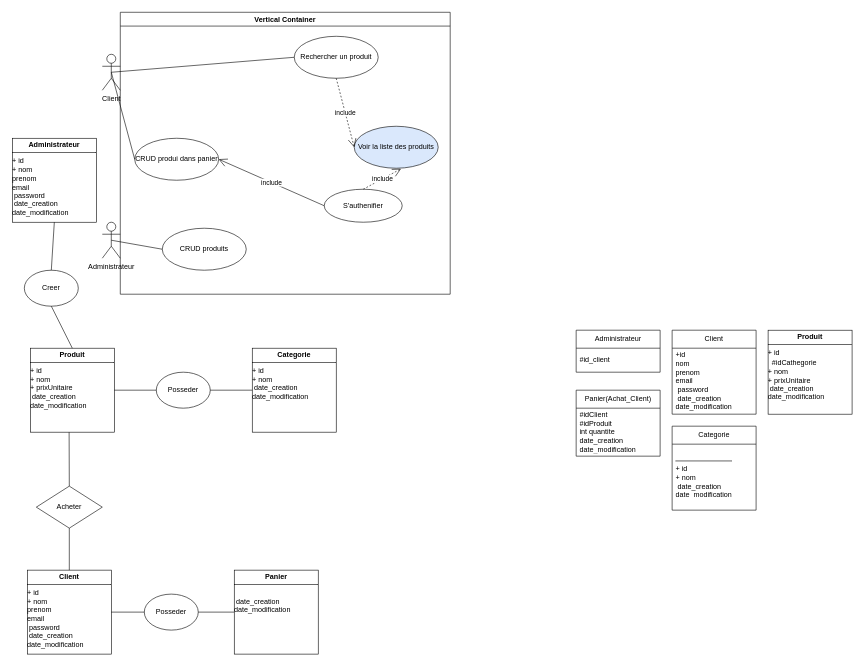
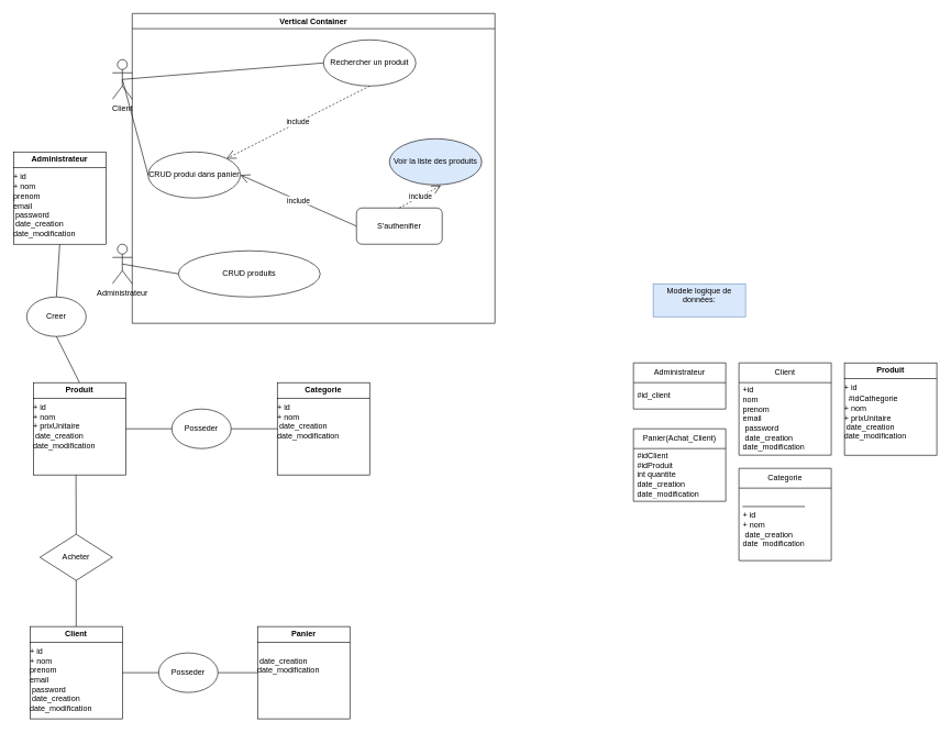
- <mxCell id="10" value="include" style="endArrow=open;endSize=12;dashed=1;html=1;rounded=0;entryX=0;entryY=0.5;entryDx=0;entryDy=0;exitX=0.5;exitY=1;exitDx=0;exitDy=0;" edge="1" parent="2" source="7" target="6"><mxGeometry width="160" relative="1" as="geometry"><mxPoint x="326" y="208" as="sourcePoint" /><mxPoint x="150" y="130" as="targetPoint" /></mxGeometry></mxCell>
+ <mxCell id="10" value="include" style="endArrow=open;endSize=12;dashed=1;html=1;rounded=0;exitX=0.5;exitY=1;exitDx=0;exitDy=0;" edge="1" parent="2" source="7" target="3"><mxGeometry width="160" relative="1" as="geometry"><mxPoint x="326" y="208" as="sourcePoint" /><mxPoint x="150" y="130" as="targetPoint" /></mxGeometry></mxCell>
- <mxCell id="5" value="S'authenifier" style="ellipse;whiteSpace=wrap;html=1;" vertex="1" parent="2"><mxGeometry x="340" y="295" width="130" height="55" as="geometry" /></mxCell>
+ <mxCell id="5" value="S'authenifier" style="whiteSpace=wrap;html=1;rounded=1;" vertex="1" parent="2"><mxGeometry x="340" y="295" width="130" height="55" as="geometry" /></mxCell>
- <mxCell id="4" value="CRUD produits" style="ellipse;whiteSpace=wrap;html=1;" vertex="1" parent="2"><mxGeometry x="70" y="360" width="140" height="70" as="geometry" /></mxCell>
+ <mxCell id="4" value="CRUD produits" style="ellipse;whiteSpace=wrap;html=1;" vertex="1" parent="2"><mxGeometry x="70" y="360" width="215" height="70" as="geometry" /></mxCell>
+ <mxCell id="35" value="Modele logique de données:&lt;div&gt;&lt;br&gt;&lt;/div&gt;" style="text;html=1;align=center;verticalAlign=middle;whiteSpace=wrap;rounded=0;fillColor=#dae8fc;strokeColor=#6c8ebf;" vertex="1" parent="1"><mxGeometry x="990" y="430" width="140" height="50" as="geometry" /></mxCell>
